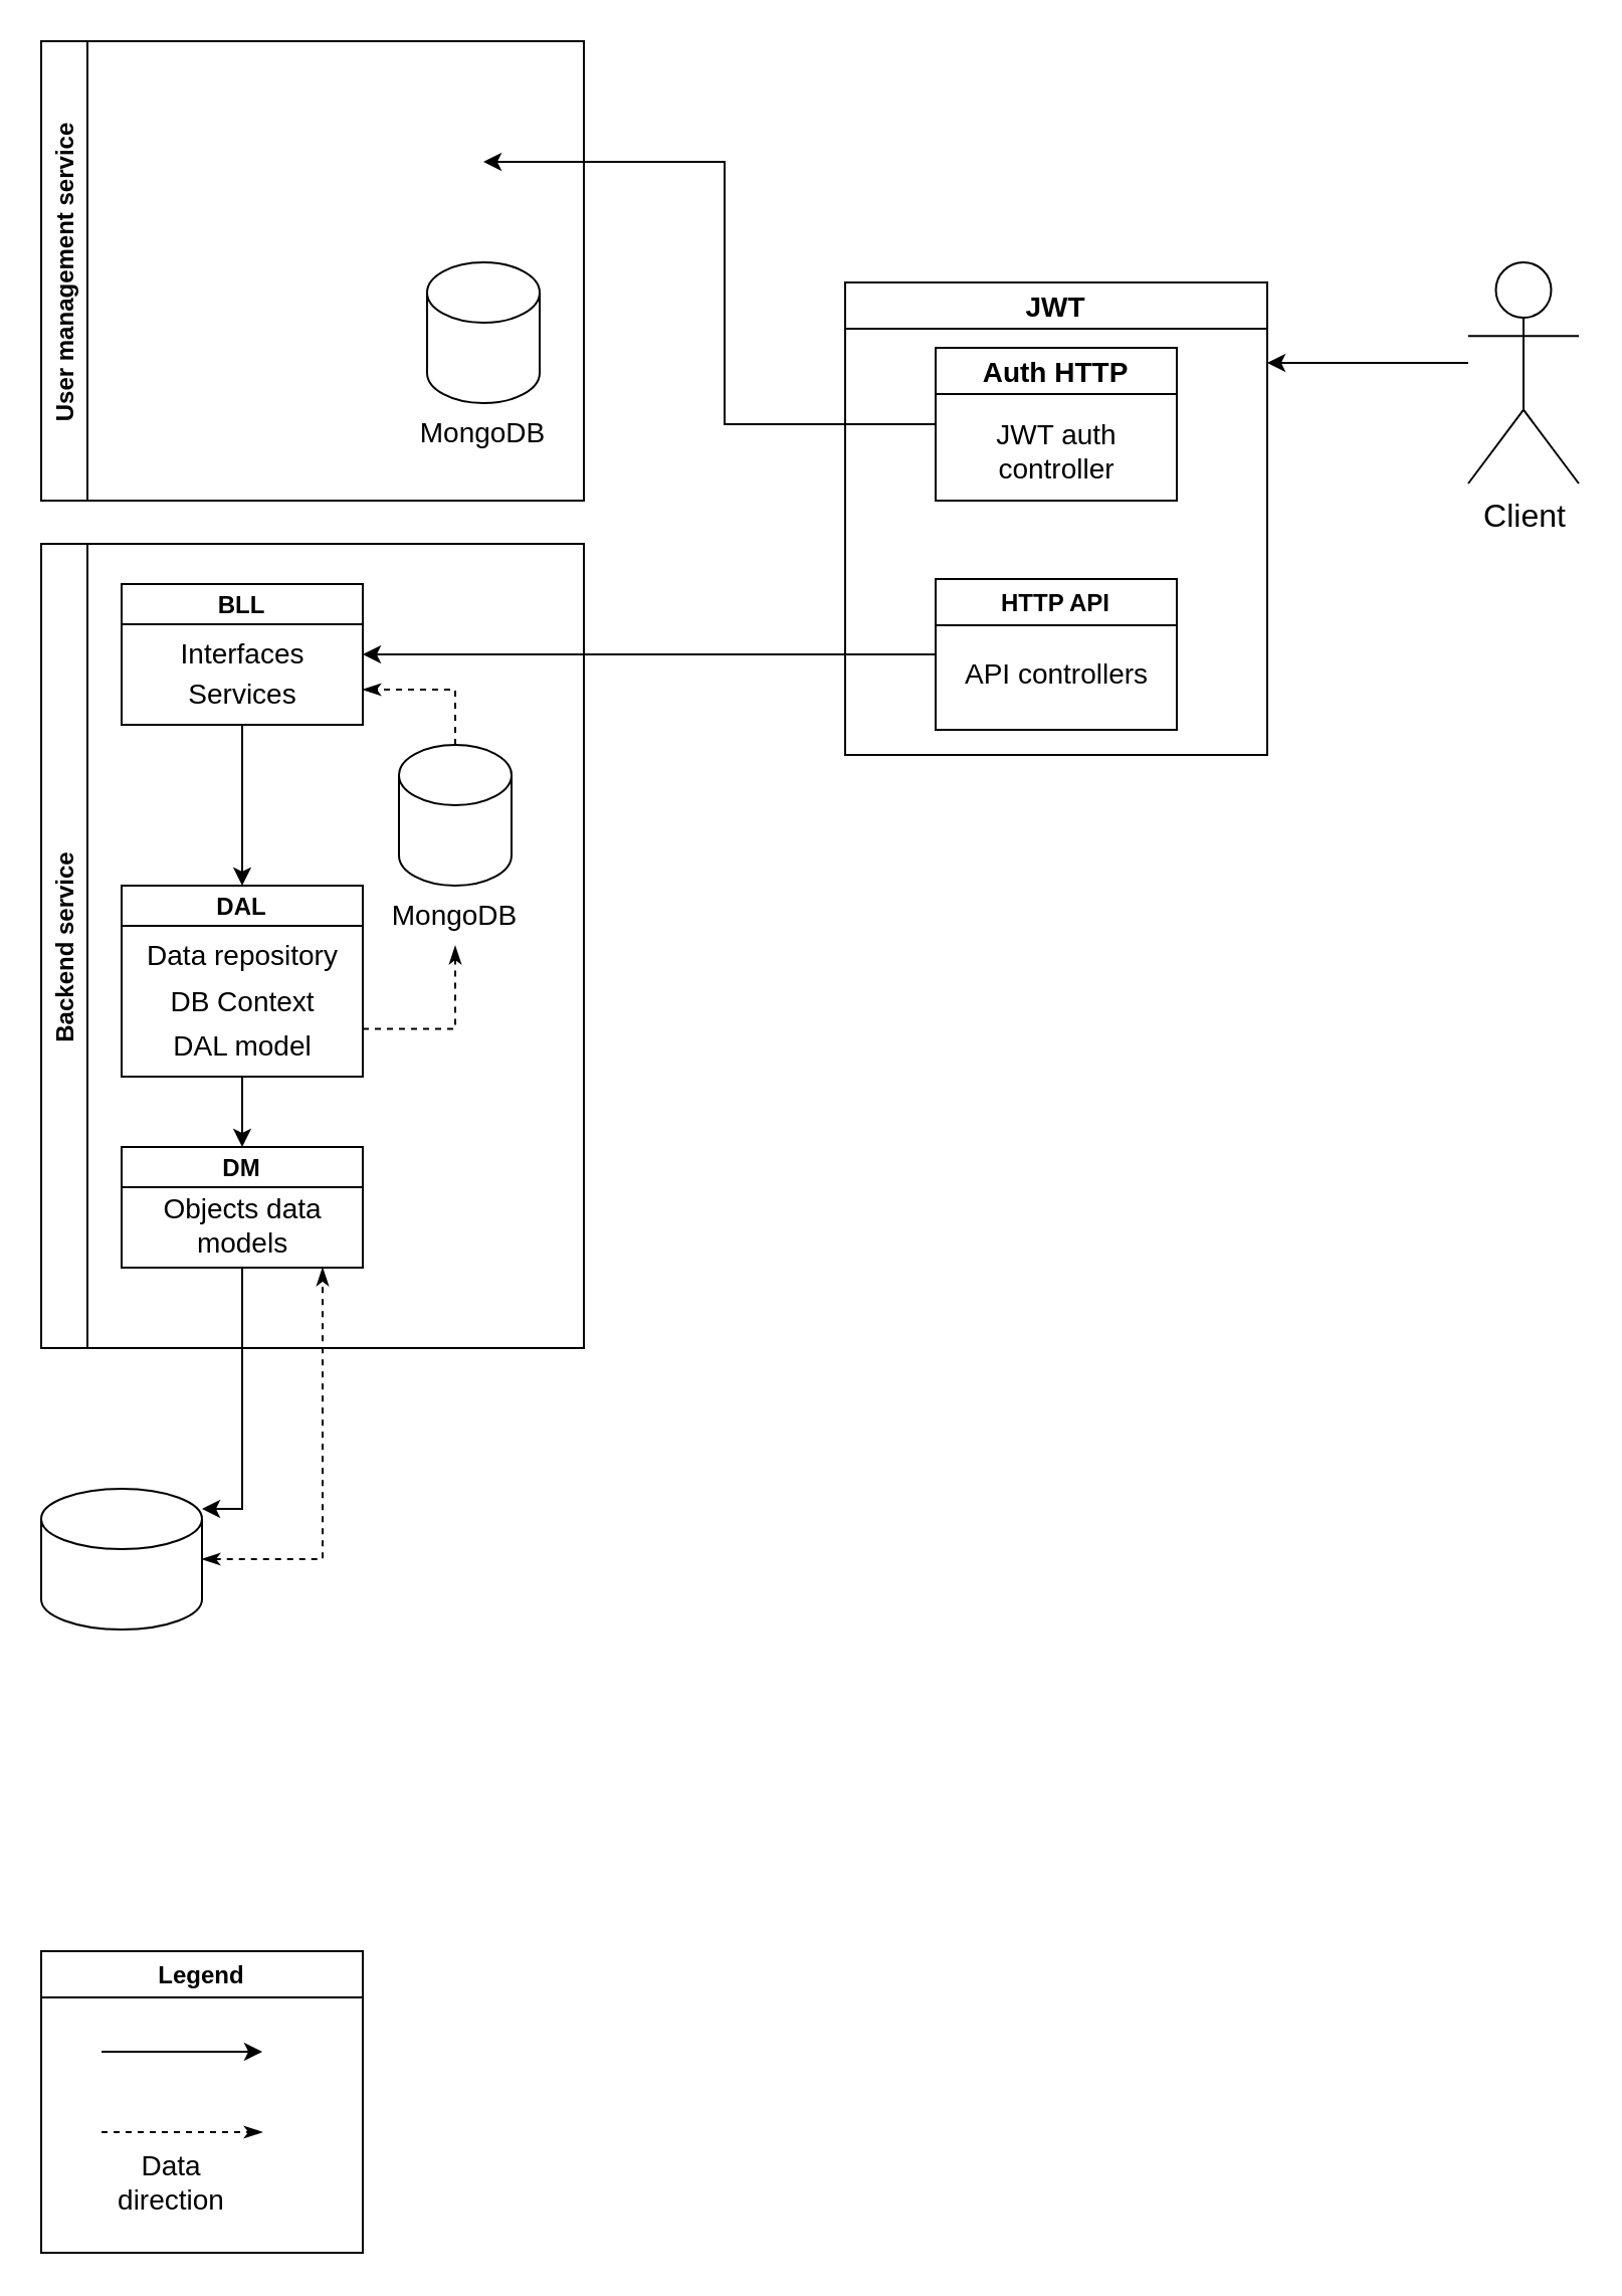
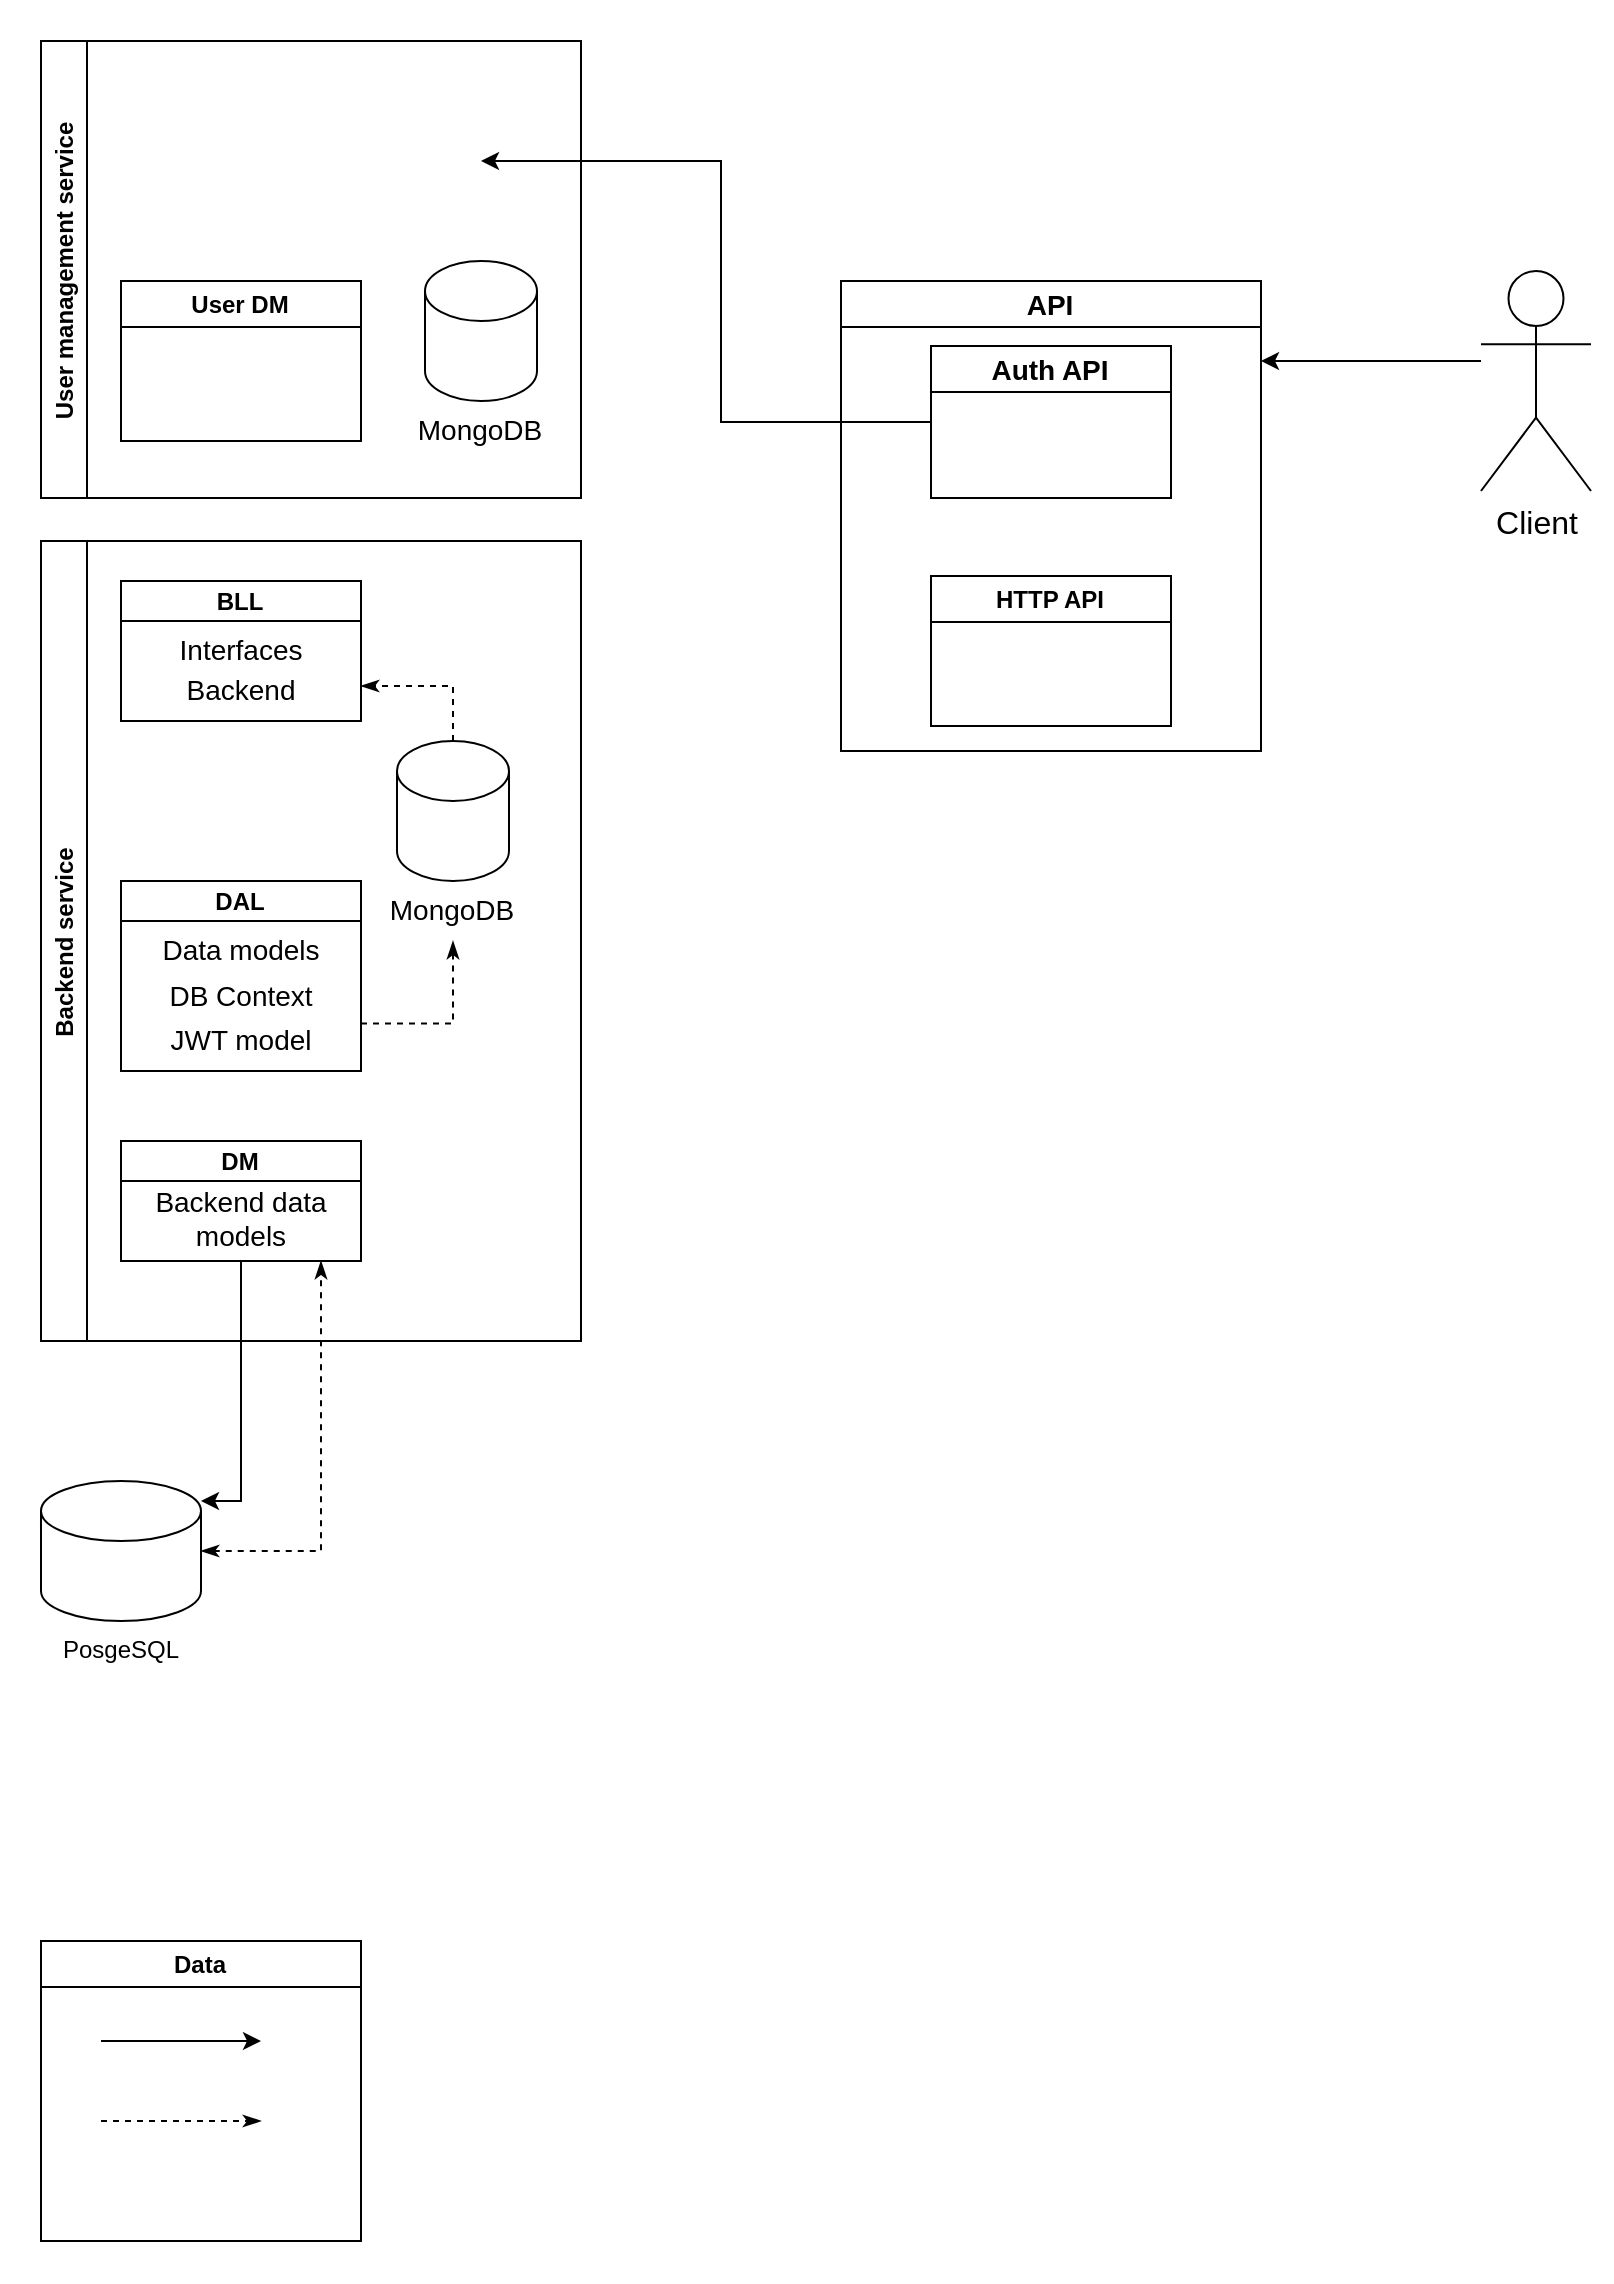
- <mxCell id="29" value="JWT" style="swimlane;fontSize=14;" parent="1" vertex="1"><mxGeometry x="420" y="140" width="210" height="235" as="geometry" /></mxCell>
+ <mxCell id="29" value="API" style="swimlane;fontSize=14;" parent="1" vertex="1"><mxGeometry x="420" y="140" width="210" height="235" as="geometry" /></mxCell>
+ <mxCell id="36" value="User DM" style="swimlane;startSize=23;" vertex="1" parent="35"><mxGeometry x="40" y="120" width="120" height="80" as="geometry" /></mxCell>
- <mxCell id="30" value="Auth HTTP" style="swimlane;fontSize=14;" parent="29" vertex="1"><mxGeometry x="45" y="32.5" width="120" height="76" as="geometry" /></mxCell>
+ <mxCell id="30" value="Auth API" style="swimlane;fontSize=14;" parent="29" vertex="1"><mxGeometry x="45" y="32.5" width="120" height="76" as="geometry" /></mxCell>
- <mxCell id="27" value="Client" style="shape=umlActor;verticalLabelPosition=bottom;verticalAlign=top;html=1;outlineConnect=0;fontSize=16;" parent="1" vertex="1"><mxGeometry x="730" y="130" width="55" height="110" as="geometry" /></mxCell>
+ <mxCell id="27" value="Client" style="shape=umlActor;verticalLabelPosition=bottom;verticalAlign=top;html=1;outlineConnect=0;fontSize=16;" parent="1" vertex="1"><mxGeometry x="740" y="135" width="55" height="110" as="geometry" /></mxCell>
- <mxCell id="31" value="JWT auth &lt;br&gt;controller" style="text;html=1;align=center;verticalAlign=middle;resizable=0;points=[];autosize=1;strokeColor=none;fillColor=none;fontSize=14;" parent="30" vertex="1"><mxGeometry x="20" y="26" width="80" height="50" as="geometry" /></mxCell>
- <mxCell id="40" style="edgeStyle=orthogonalEdgeStyle;rounded=0;orthogonalLoop=1;jettySize=auto;html=1;exitX=0;exitY=0.5;exitDx=0;exitDy=0;entryX=1;entryY=0.5;entryDx=0;entryDy=0;" edge="1" parent="1" source="32" target="4"><mxGeometry relative="1" as="geometry" /></mxCell>
- <mxCell id="33" value="API controllers" style="text;html=1;align=center;verticalAlign=middle;resizable=0;points=[];autosize=1;strokeColor=none;fillColor=none;fontSize=14;" parent="32" vertex="1"><mxGeometry x="5" y="32.5" width="110" height="30" as="geometry" /></mxCell>
- <mxCell id="6" value="Services" style="text;html=1;align=center;verticalAlign=middle;resizable=0;points=[];autosize=1;strokeColor=none;fillColor=none;fontSize=14;" parent="4" vertex="1"><mxGeometry x="20" y="40" width="80" height="30" as="geometry" /></mxCell>
+ <mxCell id="6" value="Backend" style="text;html=1;align=center;verticalAlign=middle;resizable=0;points=[];autosize=1;strokeColor=none;fillColor=none;fontSize=14;" parent="4" vertex="1"><mxGeometry x="20" y="40" width="80" height="30" as="geometry" /></mxCell>
- <mxCell id="3" value="" style="edgeStyle=orthogonalEdgeStyle;rounded=0;orthogonalLoop=1;jettySize=auto;html=1;" parent="2" source="4" target="9" edge="1"><mxGeometry relative="1" as="geometry"><Array as="points"><mxPoint x="100" y="160" /><mxPoint x="100" y="160" /></Array></mxGeometry></mxCell>
- <mxCell id="10" value="Data repository" style="text;html=1;align=center;verticalAlign=middle;resizable=0;points=[];autosize=1;strokeColor=none;fillColor=none;fontSize=14;" parent="9" vertex="1"><mxGeometry y="20" width="120" height="30" as="geometry" /></mxCell>
+ <mxCell id="10" value="Data models" style="text;html=1;align=center;verticalAlign=middle;resizable=0;points=[];autosize=1;strokeColor=none;fillColor=none;fontSize=14;" parent="9" vertex="1"><mxGeometry y="20" width="120" height="30" as="geometry" /></mxCell>
- <mxCell id="12" value="DAL model" style="text;html=1;align=center;verticalAlign=middle;resizable=0;points=[];autosize=1;strokeColor=none;fillColor=none;fontSize=14;" parent="9" vertex="1"><mxGeometry x="15" y="65" width="90" height="30" as="geometry" /></mxCell>
+ <mxCell id="12" value="JWT model" style="text;html=1;align=center;verticalAlign=middle;resizable=0;points=[];autosize=1;strokeColor=none;fillColor=none;fontSize=14;" parent="9" vertex="1"><mxGeometry x="15" y="65" width="90" height="30" as="geometry" /></mxCell>
- <mxCell id="7" value="" style="edgeStyle=orthogonalEdgeStyle;rounded=0;orthogonalLoop=1;jettySize=auto;html=1;" parent="2" source="9" target="13" edge="1"><mxGeometry relative="1" as="geometry" /></mxCell>
- <mxCell id="14" value="Objects data &lt;br&gt;models" style="text;html=1;align=center;verticalAlign=middle;resizable=0;points=[];autosize=1;strokeColor=none;fillColor=none;fontSize=14;" parent="13" vertex="1"><mxGeometry x="10" y="14" width="100" height="50" as="geometry" /></mxCell>
+ <mxCell id="14" value="Backend data &lt;br&gt;models" style="text;html=1;align=center;verticalAlign=middle;resizable=0;points=[];autosize=1;strokeColor=none;fillColor=none;fontSize=14;" parent="13" vertex="1"><mxGeometry x="10" y="14" width="100" height="50" as="geometry" /></mxCell>
+ <mxCell id="43" value="PosgeSQL" style="text;html=1;align=center;verticalAlign=middle;resizable=0;points=[];autosize=1;strokeColor=none;fillColor=none;" parent="42" vertex="1"><mxGeometry y="70" width="80" height="30" as="geometry" /></mxCell>
- <mxCell id="20" value="Legend" style="swimlane;" parent="1" vertex="1"><mxGeometry x="20" y="970" width="160" height="150" as="geometry" /></mxCell>
+ <mxCell id="20" value="Data" style="swimlane;" parent="1" vertex="1"><mxGeometry x="20" y="970" width="160" height="150" as="geometry" /></mxCell>
- <mxCell id="25" value="Data direction" style="text;html=1;strokeColor=none;fillColor=none;align=center;verticalAlign=middle;whiteSpace=wrap;rounded=0;fontSize=14;" parent="23" vertex="1"><mxGeometry x="5" y="10" width="60" height="30" as="geometry" /></mxCell>
